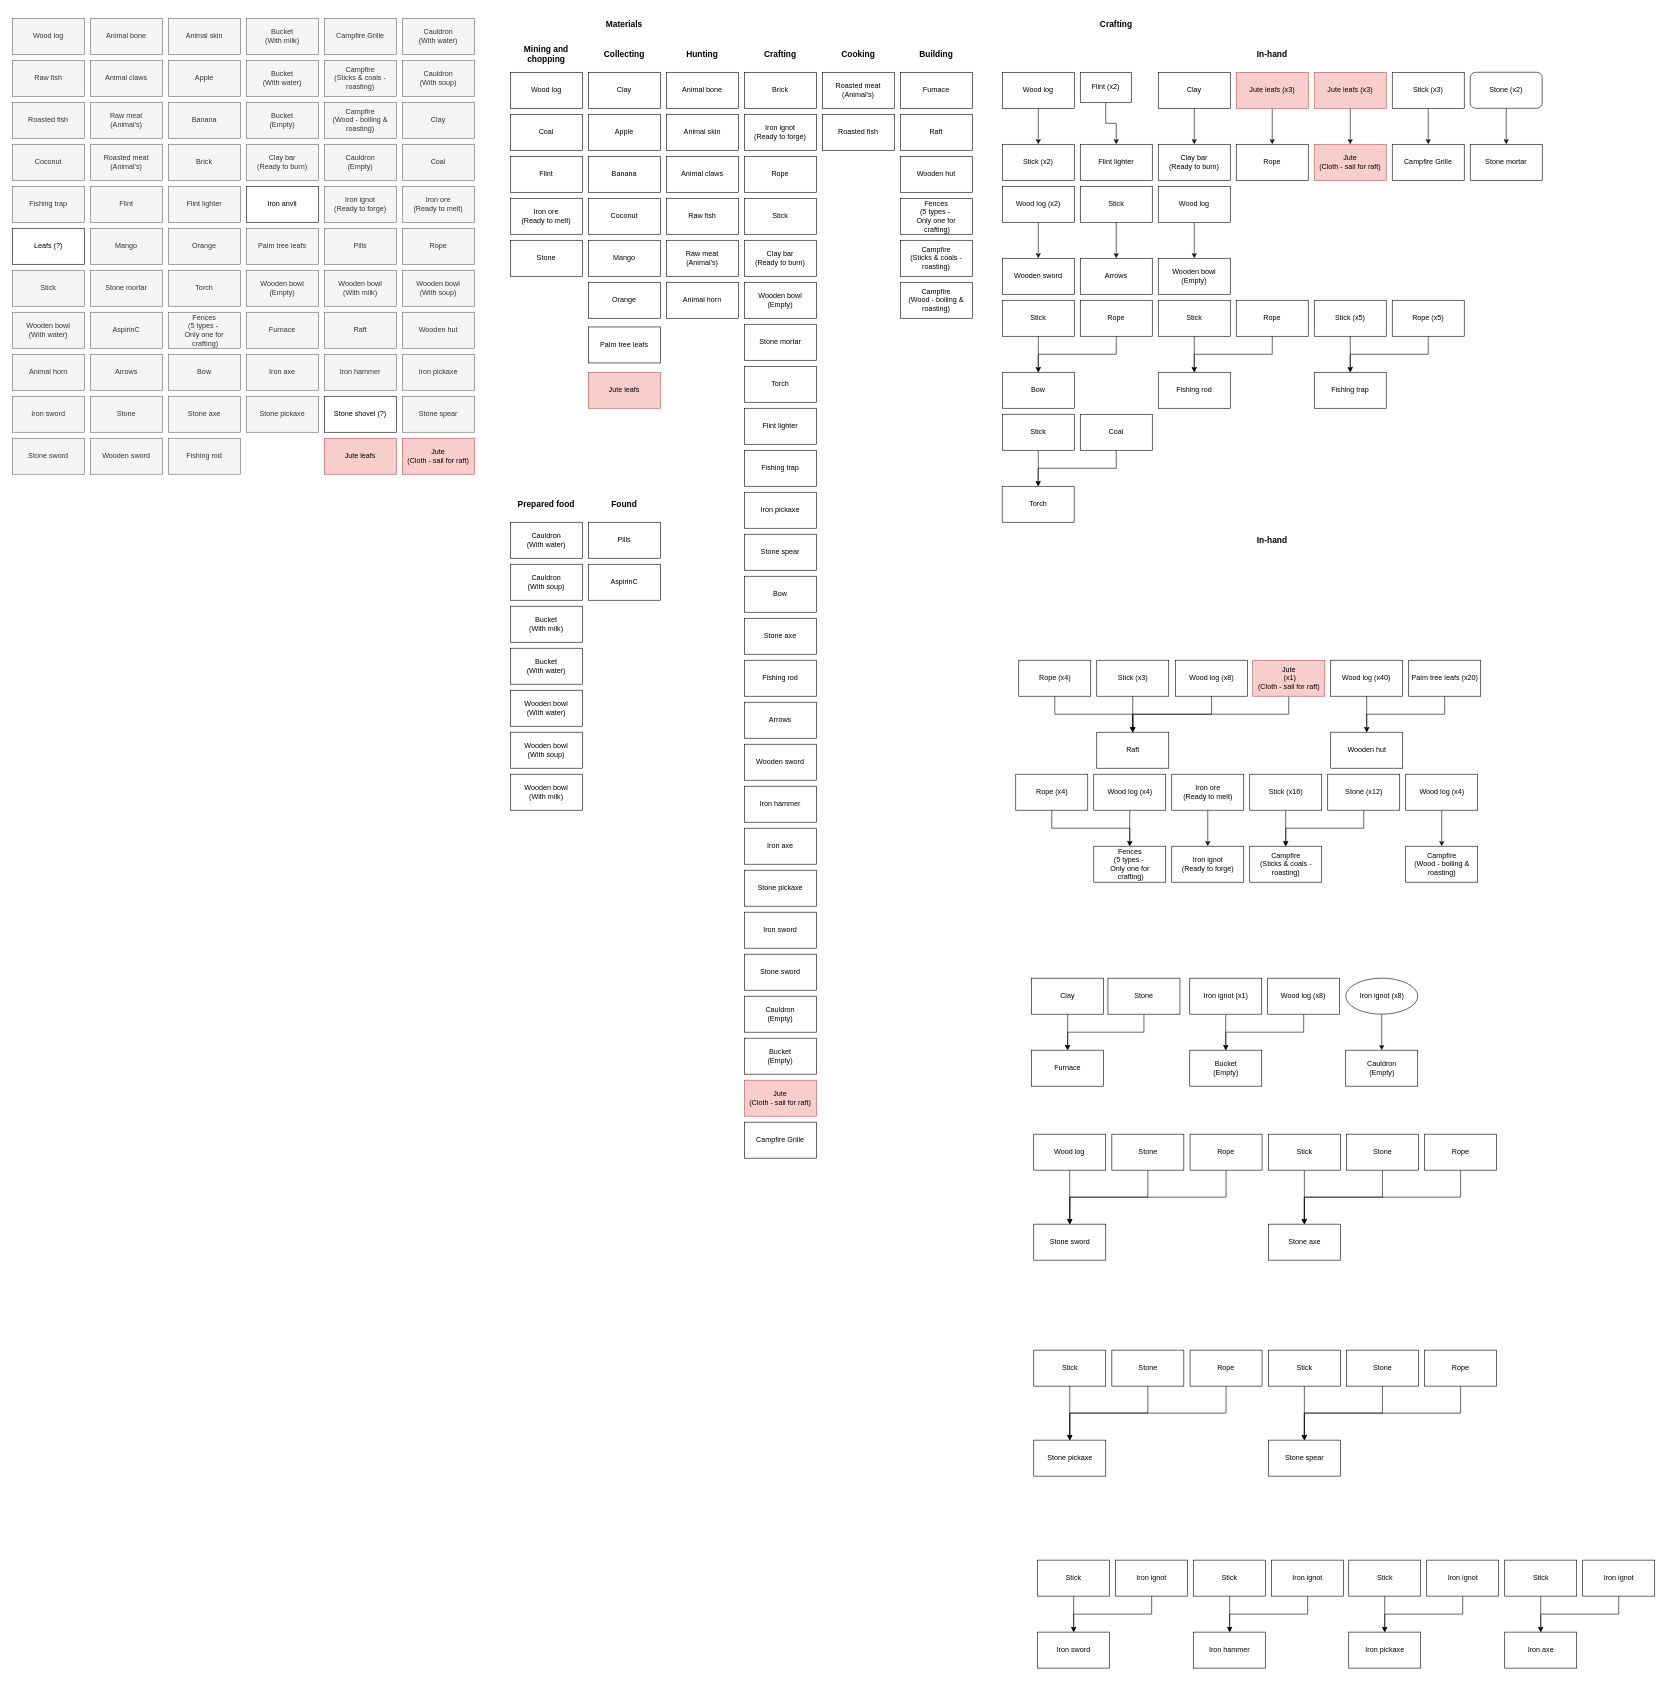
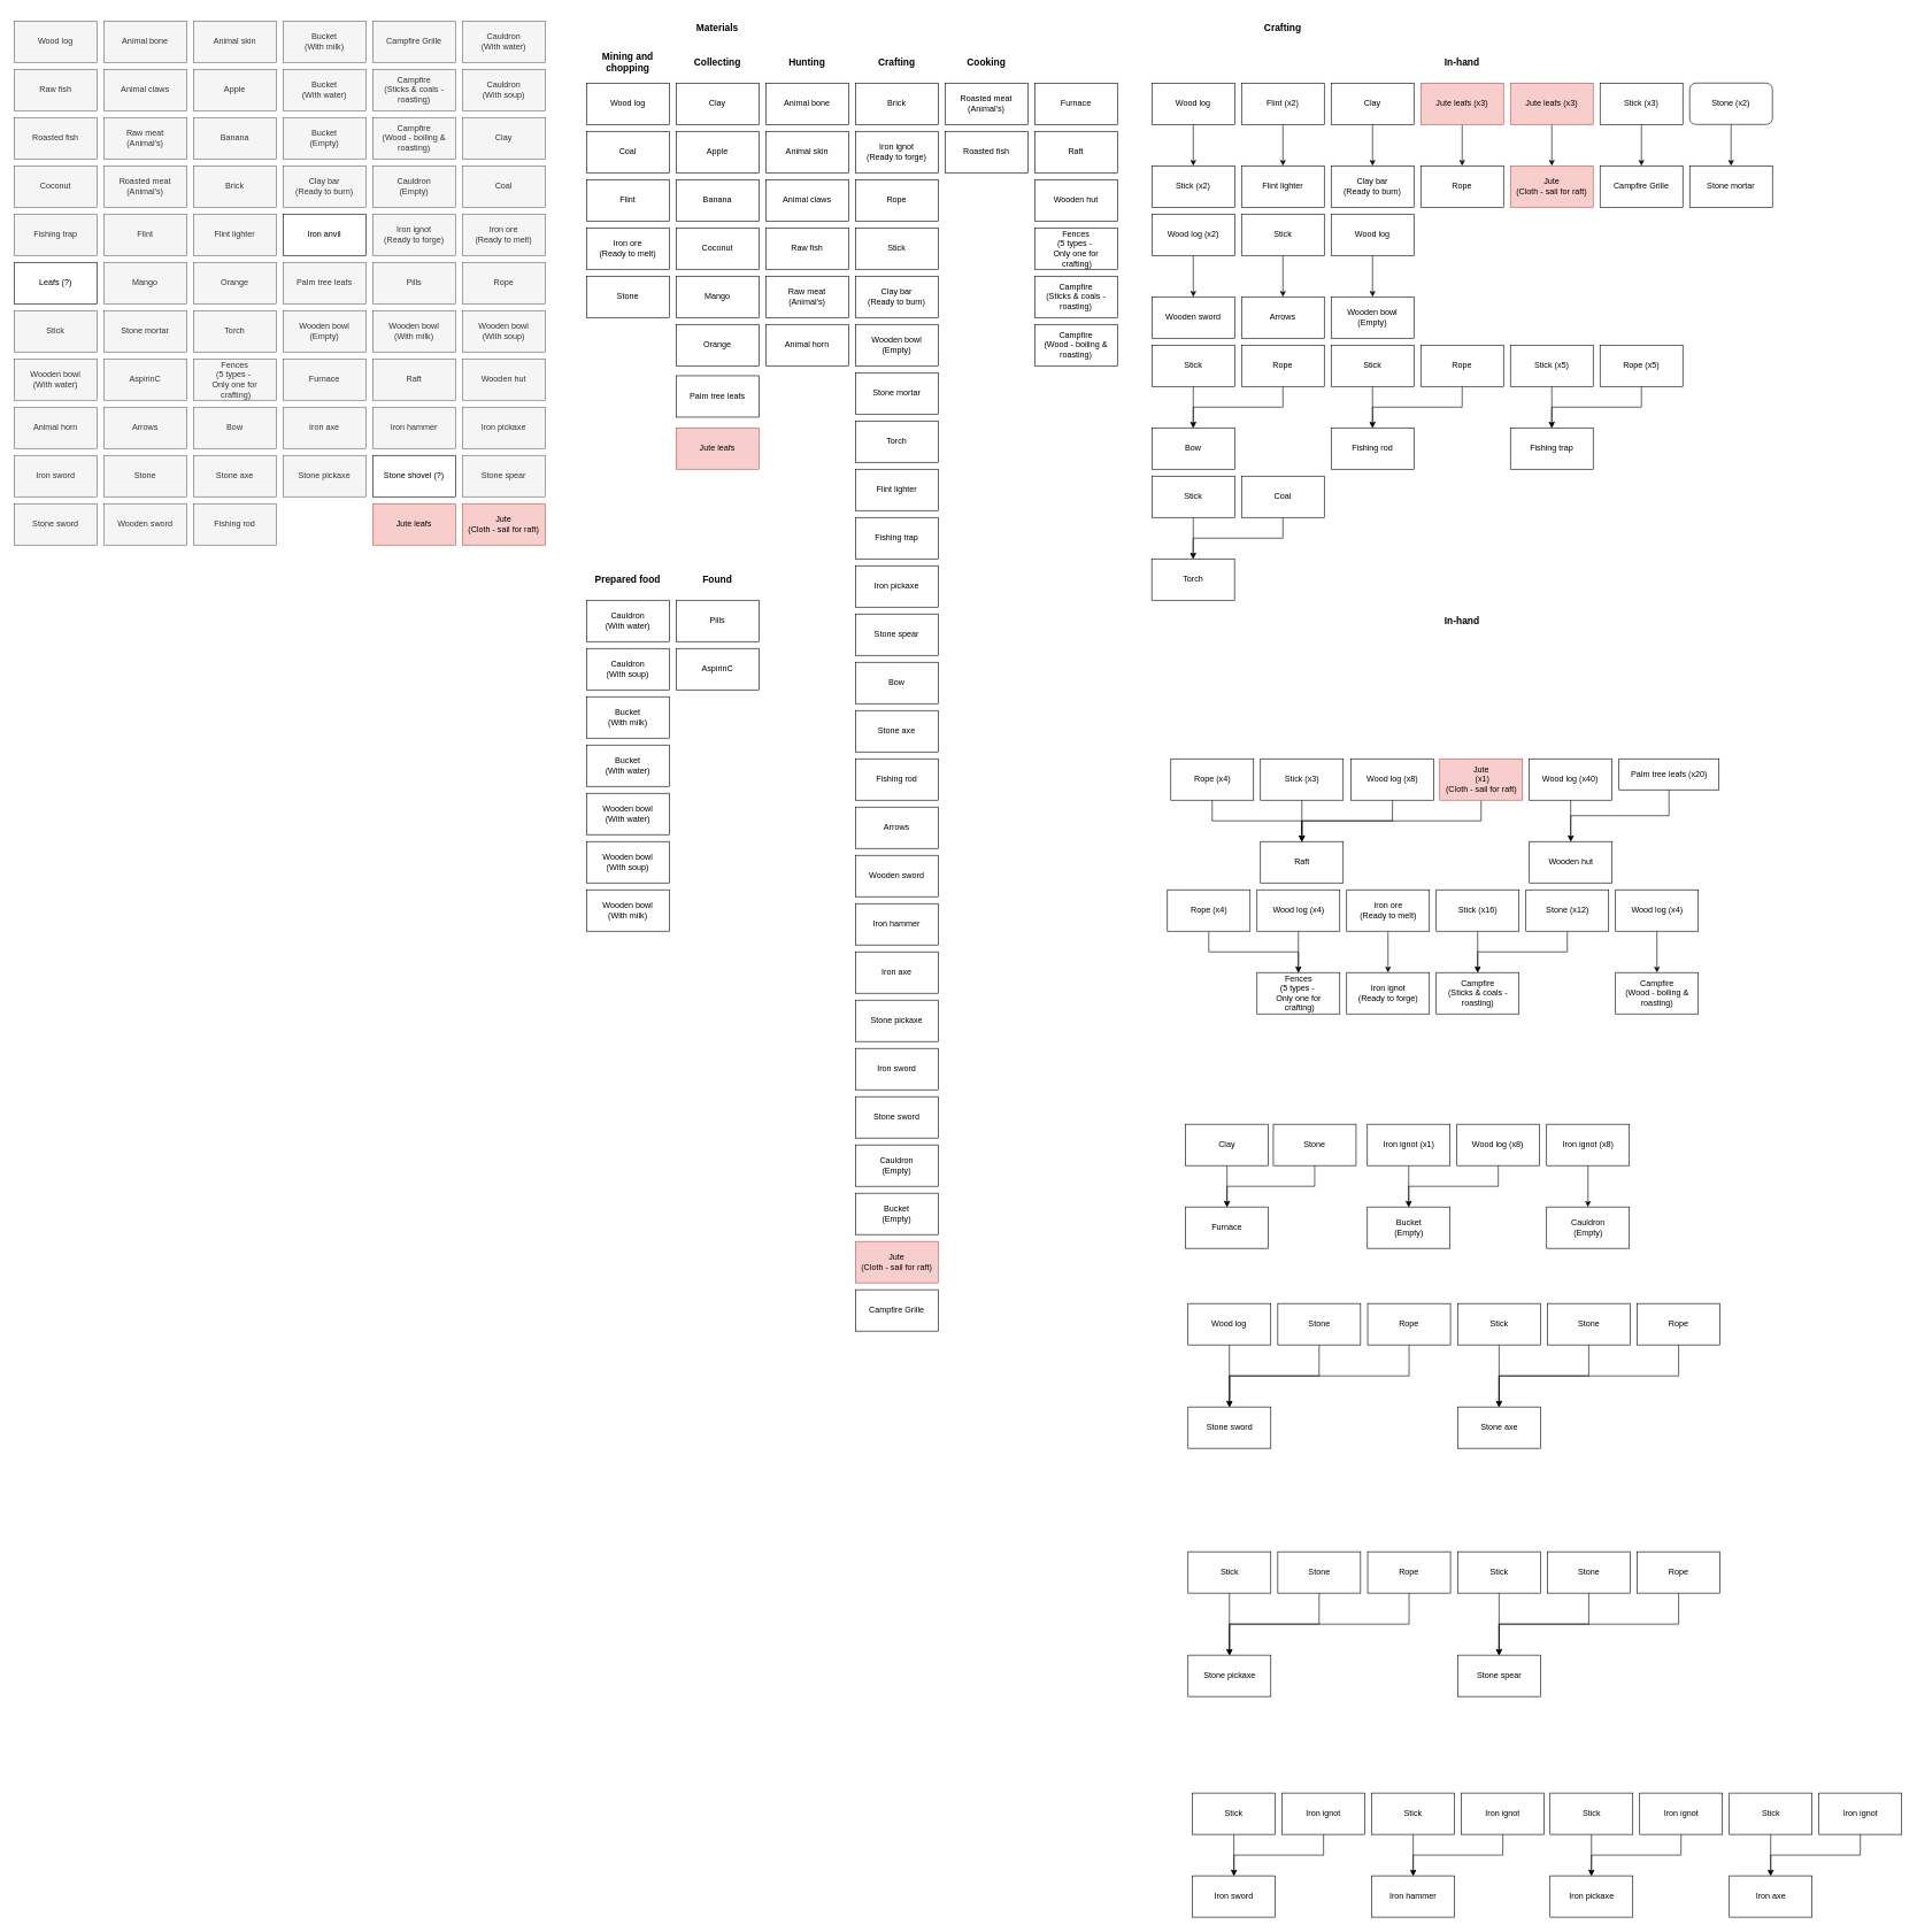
- <mxCell id="102" value="Building" style="text;html=1;strokeColor=none;fillColor=none;align=center;verticalAlign=middle;whiteSpace=wrap;rounded=0;fontStyle=1;fontSize=14;" vertex="1" parent="1"><mxGeometry x="1500" y="70" width="120" height="40" as="geometry" /></mxCell>
- <mxCell id="129" value="Flint (x2)&lt;br&gt;" style="rounded=0;whiteSpace=wrap;html=1;" vertex="1" parent="1"><mxGeometry x="1800" y="120" width="85" height="50" as="geometry" /></mxCell>
+ <mxCell id="129" value="Flint (x2)&lt;br&gt;" style="rounded=0;whiteSpace=wrap;html=1;" vertex="1" parent="1"><mxGeometry x="1800" y="120" width="120" height="60" as="geometry" /></mxCell>
- <mxCell id="174" value="Palm tree leafs (x20)&lt;br&gt;" style="rounded=0;whiteSpace=wrap;html=1;" vertex="1" parent="1"><mxGeometry x="2347.5" y="1100" width="120" height="60" as="geometry" /></mxCell>
+ <mxCell id="174" value="Palm tree leafs (x20)&lt;br&gt;" style="rounded=0;whiteSpace=wrap;html=1;" vertex="1" parent="1"><mxGeometry x="2347.5" y="1100" width="145" height="45" as="geometry" /></mxCell>
- <mxCell id="192" value="Iron ignot (x8)&lt;br&gt;" style="ellipse;whiteSpace=wrap;html=1;" vertex="1" parent="1"><mxGeometry x="2242.5" y="1630" width="120" height="60" as="geometry" /></mxCell>
+ <mxCell id="192" value="Iron ignot (x8)&lt;br&gt;" style="rounded=0;whiteSpace=wrap;html=1;" vertex="1" parent="1"><mxGeometry x="2242.5" y="1630" width="120" height="60" as="geometry" /></mxCell>
